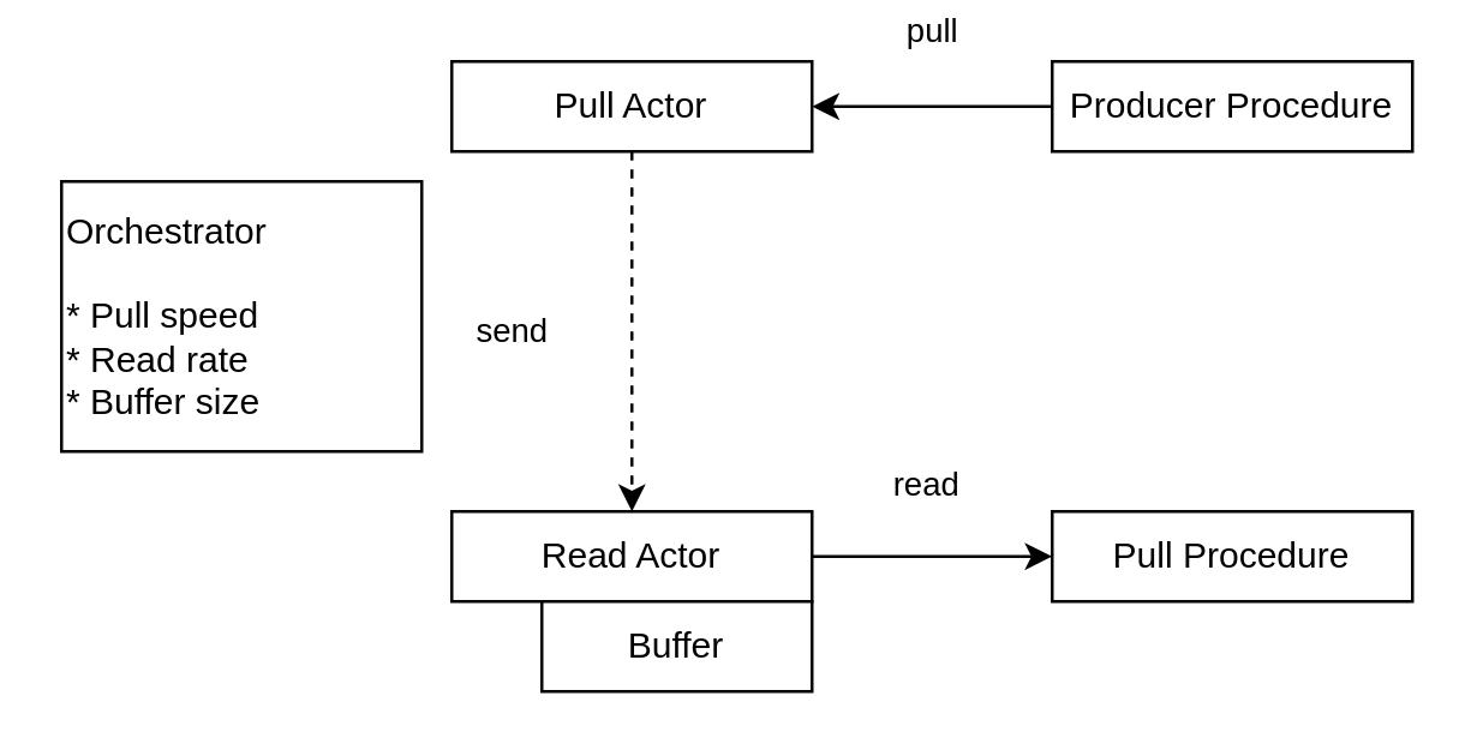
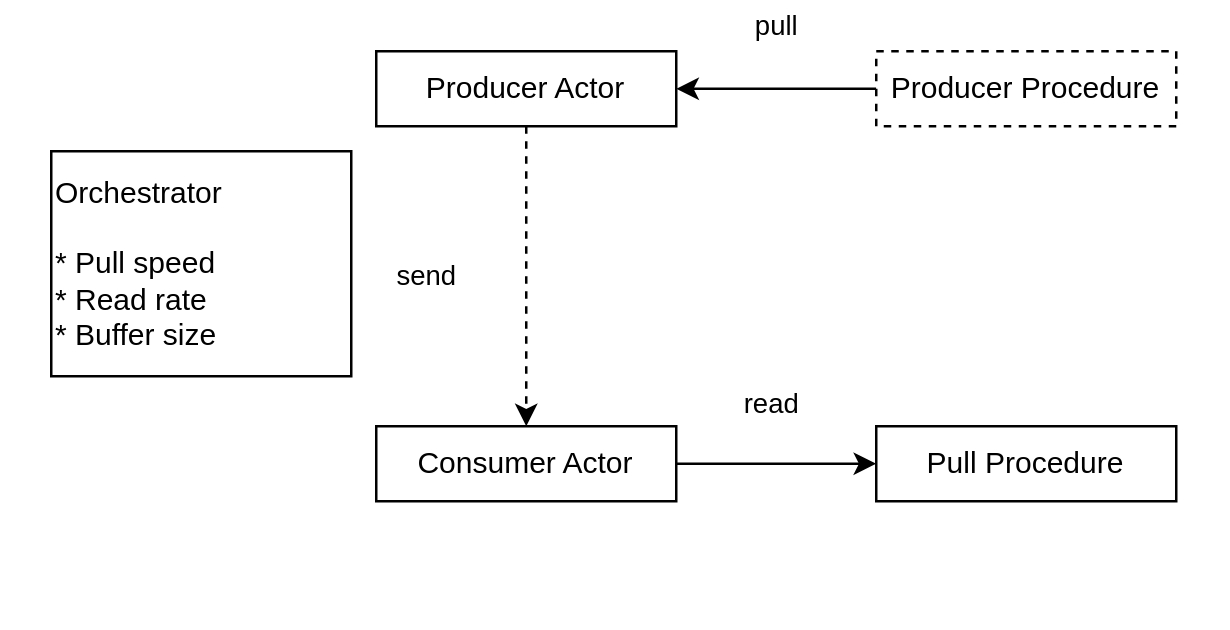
- <mxCell id="3" value="Pull Actor" style="rounded=0;whiteSpace=wrap;html=1;" vertex="1" parent="1"><mxGeometry x="150" y="20" width="120" height="30" as="geometry" /></mxCell>
+ <mxCell id="3" value="Producer Actor" style="rounded=0;whiteSpace=wrap;html=1;" vertex="1" parent="1"><mxGeometry x="150" y="20" width="120" height="30" as="geometry" /></mxCell>
- <mxCell id="5" value="Producer Procedure" style="rounded=0;whiteSpace=wrap;html=1;" vertex="1" parent="1"><mxGeometry x="350" y="20" width="120" height="30" as="geometry" /></mxCell>
+ <mxCell id="5" value="Producer Procedure" style="rounded=0;whiteSpace=wrap;html=1;dashed=1;" vertex="1" parent="1"><mxGeometry x="350" y="20" width="120" height="30" as="geometry" /></mxCell>
- <mxCell id="8" value="Read Actor" style="rounded=0;whiteSpace=wrap;html=1;" vertex="1" parent="1"><mxGeometry x="150" y="170" width="120" height="30" as="geometry" /></mxCell>
+ <mxCell id="8" value="Consumer Actor" style="rounded=0;whiteSpace=wrap;html=1;" vertex="1" parent="1"><mxGeometry x="150" y="170" width="120" height="30" as="geometry" /></mxCell>
- <mxCell id="10" value="Buffer" style="rounded=0;whiteSpace=wrap;html=1;" vertex="1" parent="1"><mxGeometry x="180" y="200" width="90" height="30" as="geometry" /></mxCell>
